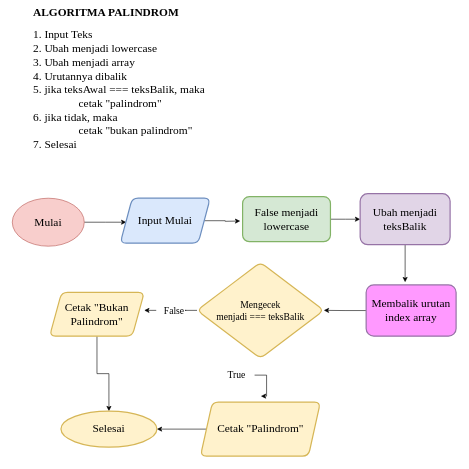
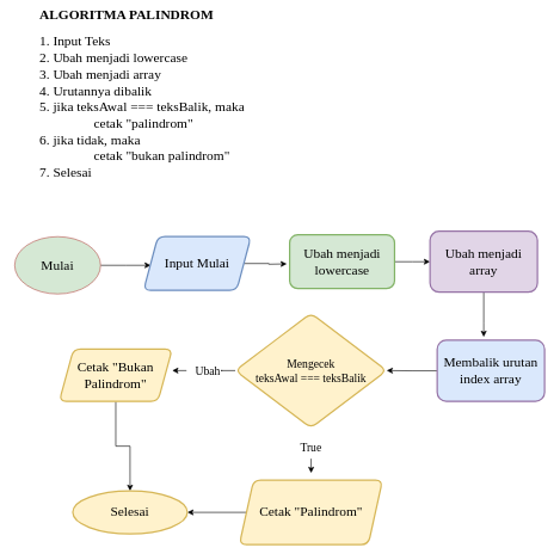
- <mxCell id="8" value="False menjadi lowercase" style="rounded=1;whiteSpace=wrap;html=1;strokeWidth=2;fontFamily=Times New Roman;fontSize=19;fillColor=#d5e8d4;strokeColor=#82b366;" vertex="1" parent="1"><mxGeometry x="404" y="327.5" width="146.5" height="75" as="geometry" /></mxCell>
+ <mxCell id="8" value="Ubah menjadi lowercase" style="rounded=1;whiteSpace=wrap;html=1;strokeWidth=2;fontFamily=Times New Roman;fontSize=19;fillColor=#d5e8d4;strokeColor=#82b366;" vertex="1" parent="1"><mxGeometry x="404" y="327.5" width="146.5" height="75" as="geometry" /></mxCell>
- <mxCell id="10" value="Ubah menjadi teksBalik" style="rounded=1;whiteSpace=wrap;html=1;strokeWidth=2;fontFamily=Times New Roman;fontSize=19;fillColor=#e1d5e7;strokeColor=#9673a6;" vertex="1" parent="1"><mxGeometry x="600" y="322.5" width="150" height="85" as="geometry" /></mxCell>
+ <mxCell id="10" value="Ubah menjadi array" style="rounded=1;whiteSpace=wrap;html=1;strokeWidth=2;fontFamily=Times New Roman;fontSize=19;fillColor=#e1d5e7;strokeColor=#9673a6;" vertex="1" parent="1"><mxGeometry x="600" y="322.5" width="150" height="85" as="geometry" /></mxCell>
- <mxCell id="4" value="Mulai" style="ellipse;whiteSpace=wrap;html=1;fontFamily=Times New Roman;fontSize=19;fillColor=#f8cecc;strokeColor=#b85450;" vertex="1" parent="1"><mxGeometry x="20" y="330" width="120" height="80" as="geometry" /></mxCell>
+ <mxCell id="4" value="Mulai" style="ellipse;whiteSpace=wrap;html=1;fontFamily=Times New Roman;fontSize=19;fillColor=#d5e8d4;strokeColor=#b85450;" vertex="1" parent="1"><mxGeometry x="20" y="330" width="120" height="80" as="geometry" /></mxCell>
- <mxCell id="21" value="False" style="text;html=1;strokeColor=none;fillColor=none;align=center;verticalAlign=middle;whiteSpace=wrap;rounded=0;strokeWidth=2;fontFamily=Times New Roman;fontSize=16;" vertex="1" parent="1"><mxGeometry x="260" y="502" width="60" height="30" as="geometry" /></mxCell>
+ <mxCell id="21" value="Ubah" style="text;html=1;strokeColor=none;fillColor=none;align=center;verticalAlign=middle;whiteSpace=wrap;rounded=0;strokeWidth=2;fontFamily=Times New Roman;fontSize=16;" vertex="1" parent="1"><mxGeometry x="260" y="502" width="60" height="30" as="geometry" /></mxCell>
- <mxCell id="15" value="&lt;h5&gt;&lt;span style=&quot;font-weight: normal;&quot;&gt;&lt;font style=&quot;font-size: 16px;&quot;&gt;Mengecek&lt;br&gt; &lt;/font&gt;&lt;font style=&quot;font-size: 16px;&quot;&gt;menjadi === teksBalik&lt;/font&gt;&lt;/span&gt;&lt;/h5&gt;" style="rhombus;whiteSpace=wrap;html=1;fontSize=19;fontFamily=Times New Roman;fillColor=#fff2cc;strokeColor=#d6b656;rounded=1;strokeWidth=2;" vertex="1" parent="1"><mxGeometry x="328" y="437" width="211.5" height="160" as="geometry" /></mxCell>
+ <mxCell id="15" value="&lt;h5&gt;&lt;span style=&quot;font-weight: normal;&quot;&gt;&lt;font style=&quot;font-size: 16px;&quot;&gt;Mengecek&lt;br&gt; &lt;/font&gt;&lt;font style=&quot;font-size: 16px;&quot;&gt;teksAwal === teksBalik&lt;/font&gt;&lt;/span&gt;&lt;/h5&gt;" style="rhombus;whiteSpace=wrap;html=1;fontSize=19;fontFamily=Times New Roman;fillColor=#fff2cc;strokeColor=#d6b656;rounded=1;strokeWidth=2;" vertex="1" parent="1"><mxGeometry x="328" y="437" width="211.5" height="160" as="geometry" /></mxCell>
- <mxCell id="12" value="Membalik urutan index array" style="rounded=1;whiteSpace=wrap;html=1;strokeWidth=2;fontFamily=Times New Roman;fontSize=19;fillColor=#FF99FF;strokeColor=#9673a6;" vertex="1" parent="1"><mxGeometry x="610" y="474.5" width="150" height="85.5" as="geometry" /></mxCell>
+ <mxCell id="12" value="Membalik urutan index array" style="rounded=1;whiteSpace=wrap;html=1;strokeWidth=2;fontFamily=Times New Roman;fontSize=19;fillColor=#dae8fc;strokeColor=#9673a6;" vertex="1" parent="1"><mxGeometry x="610" y="474.5" width="150" height="85.5" as="geometry" /></mxCell>
- <mxCell id="18" value="True" style="text;html=1;strokeColor=none;fillColor=none;align=center;verticalAlign=middle;whiteSpace=wrap;rounded=0;strokeWidth=2;fontFamily=Times New Roman;fontSize=16;" vertex="1" parent="1"><mxGeometry x="364" y="610" width="60" height="30" as="geometry" /></mxCell>
+ <mxCell id="18" value="True" style="text;html=1;strokeColor=none;fillColor=none;align=center;verticalAlign=middle;whiteSpace=wrap;rounded=0;strokeWidth=2;fontFamily=Times New Roman;fontSize=16;" vertex="1" parent="1"><mxGeometry x="404" y="610" width="60" height="30" as="geometry" /></mxCell>
